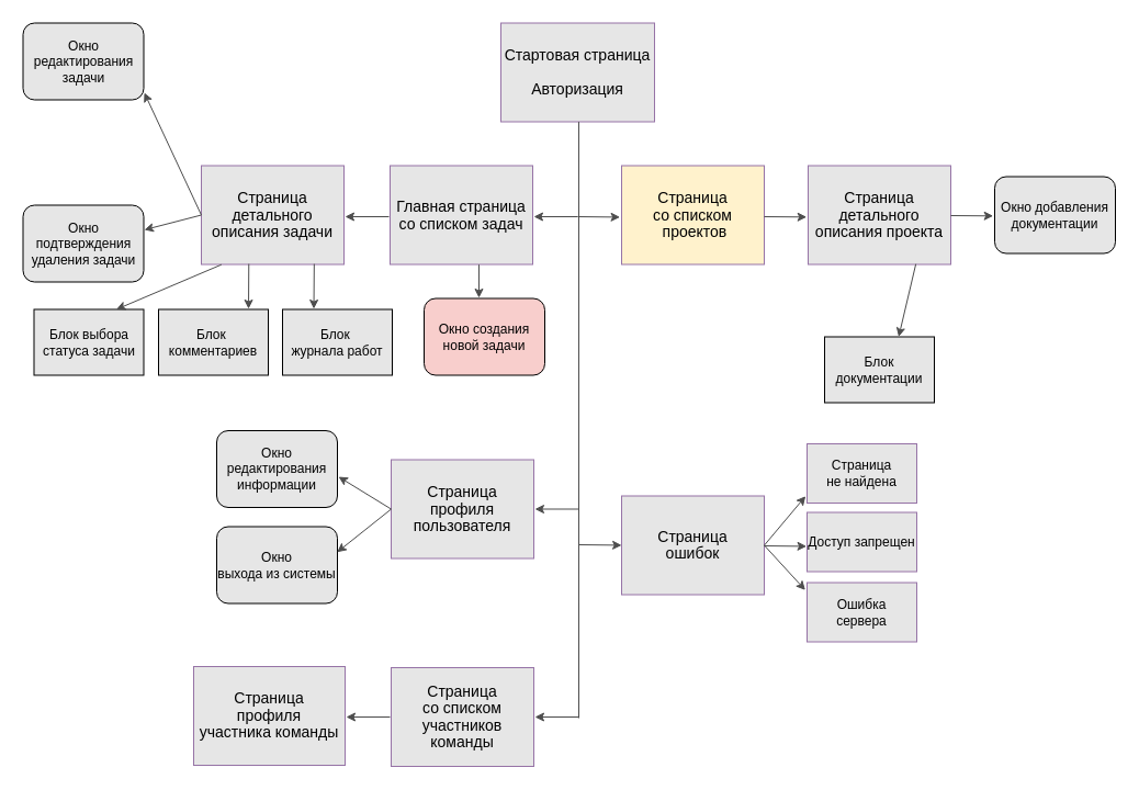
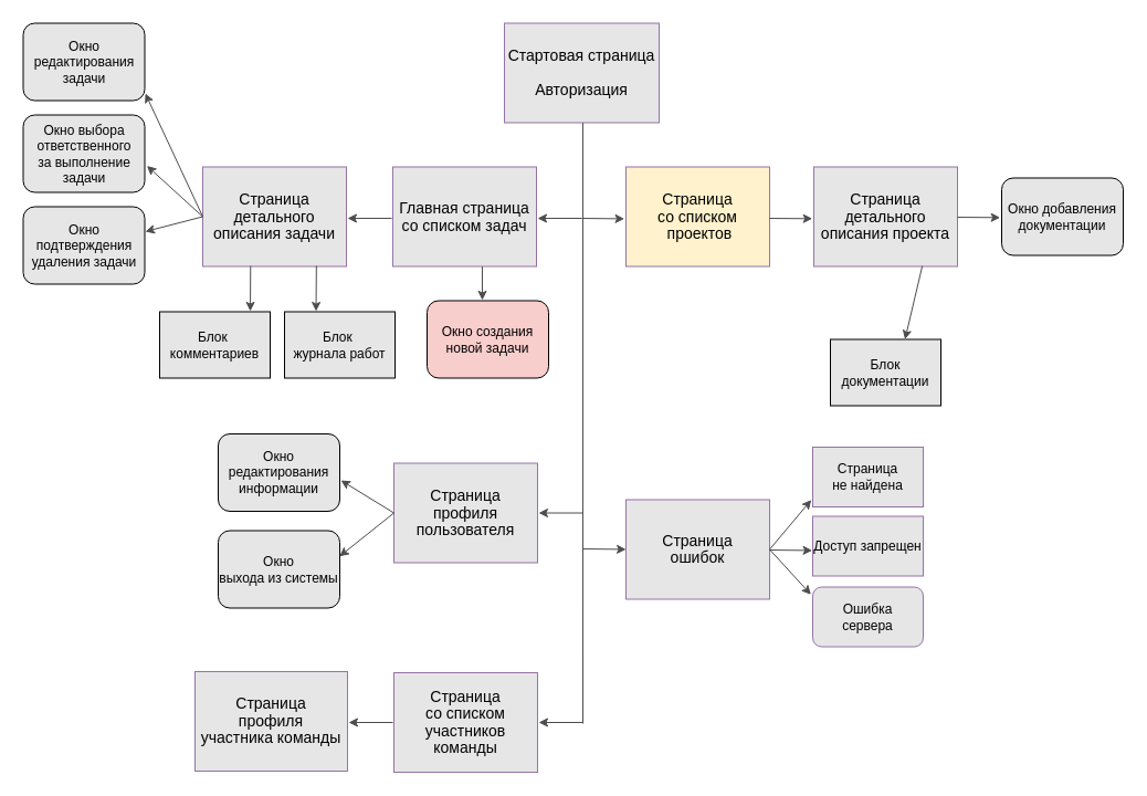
+ <mxCell id="8" value="Окно выбора ответственного &lt;br&gt;за выполнение задачи" style="rounded=1;whiteSpace=wrap;html=1;fillColor=#E6E6E6;" vertex="1" parent="1"><mxGeometry x="20.5" y="103.5" width="110" height="70" as="geometry" /></mxCell>
+ <mxCell id="32" value="" style="endArrow=classic;html=1;strokeColor=#4D4D4D;exitX=0;exitY=0.5;exitDx=0;exitDy=0;entryX=1.018;entryY=0.657;entryDx=0;entryDy=0;entryPerimeter=0;" edge="1" parent="1" source="6" target="8"><mxGeometry width="50" height="50" relative="1" as="geometry"><mxPoint x="193" y="205.6" as="sourcePoint" /><mxPoint x="141" y="94" as="targetPoint" /></mxGeometry></mxCell>
- <mxCell id="47" value="" style="endArrow=classic;html=1;strokeColor=#4D4D4D;exitX=0.141;exitY=1.002;exitDx=0;exitDy=0;exitPerimeter=0;entryX=0.75;entryY=0;entryDx=0;entryDy=0;" edge="1" parent="1" source="6" target="46"><mxGeometry width="50" height="50" relative="1" as="geometry"><mxPoint x="193" y="205.667" as="sourcePoint" /><mxPoint x="141" y="219" as="targetPoint" /></mxGeometry></mxCell>
- <mxCell id="46" value="Блок выбора статуса задачи&lt;br&gt;" style="rounded=0;whiteSpace=wrap;html=1;fillColor=#E6E6E6;" vertex="1" parent="1"><mxGeometry x="30.5" y="281.5" width="100" height="60" as="geometry" /></mxCell>
- <mxCell id="13" value="&lt;span style=&quot;line-height: 110%&quot;&gt;Ошибка &lt;br&gt;сервера&lt;br&gt;&lt;/span&gt;" style="rounded=0;whiteSpace=wrap;html=1;fillColor=#E6E6E6;strokeColor=#9673a6;" vertex="1" parent="1"><mxGeometry x="735" y="530.5" width="100" height="54" as="geometry" /></mxCell>
+ <mxCell id="13" value="&lt;span style=&quot;line-height: 110%&quot;&gt;Ошибка &lt;br&gt;сервера&lt;br&gt;&lt;/span&gt;" style="whiteSpace=wrap;html=1;fillColor=#E6E6E6;strokeColor=#9673a6;rounded=1;" vertex="1" parent="1"><mxGeometry x="735" y="530.5" width="100" height="54" as="geometry" /></mxCell>
